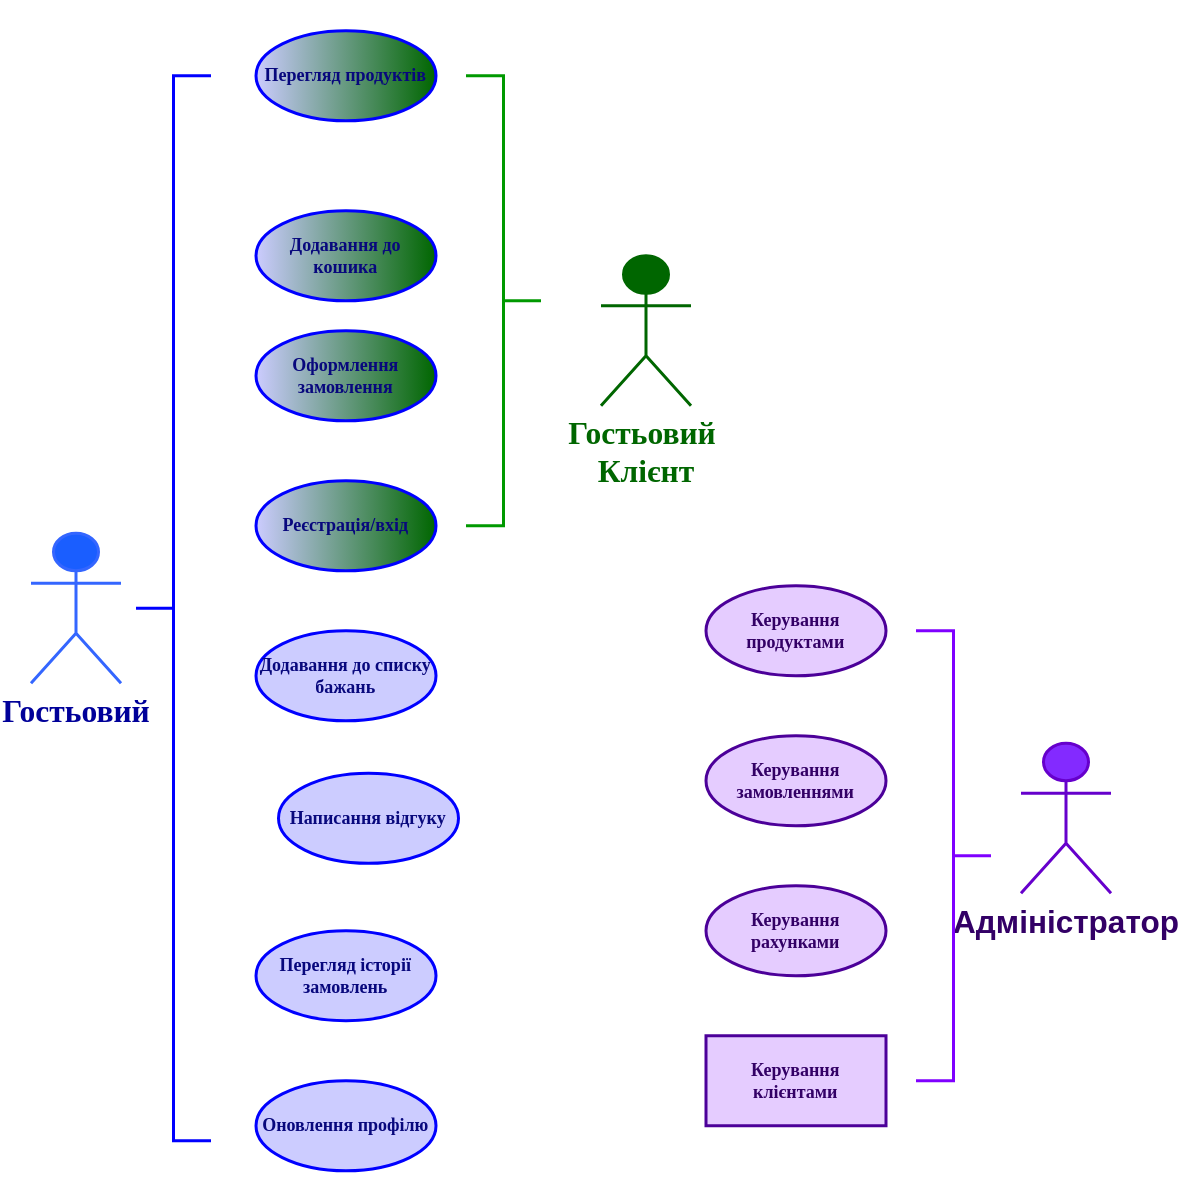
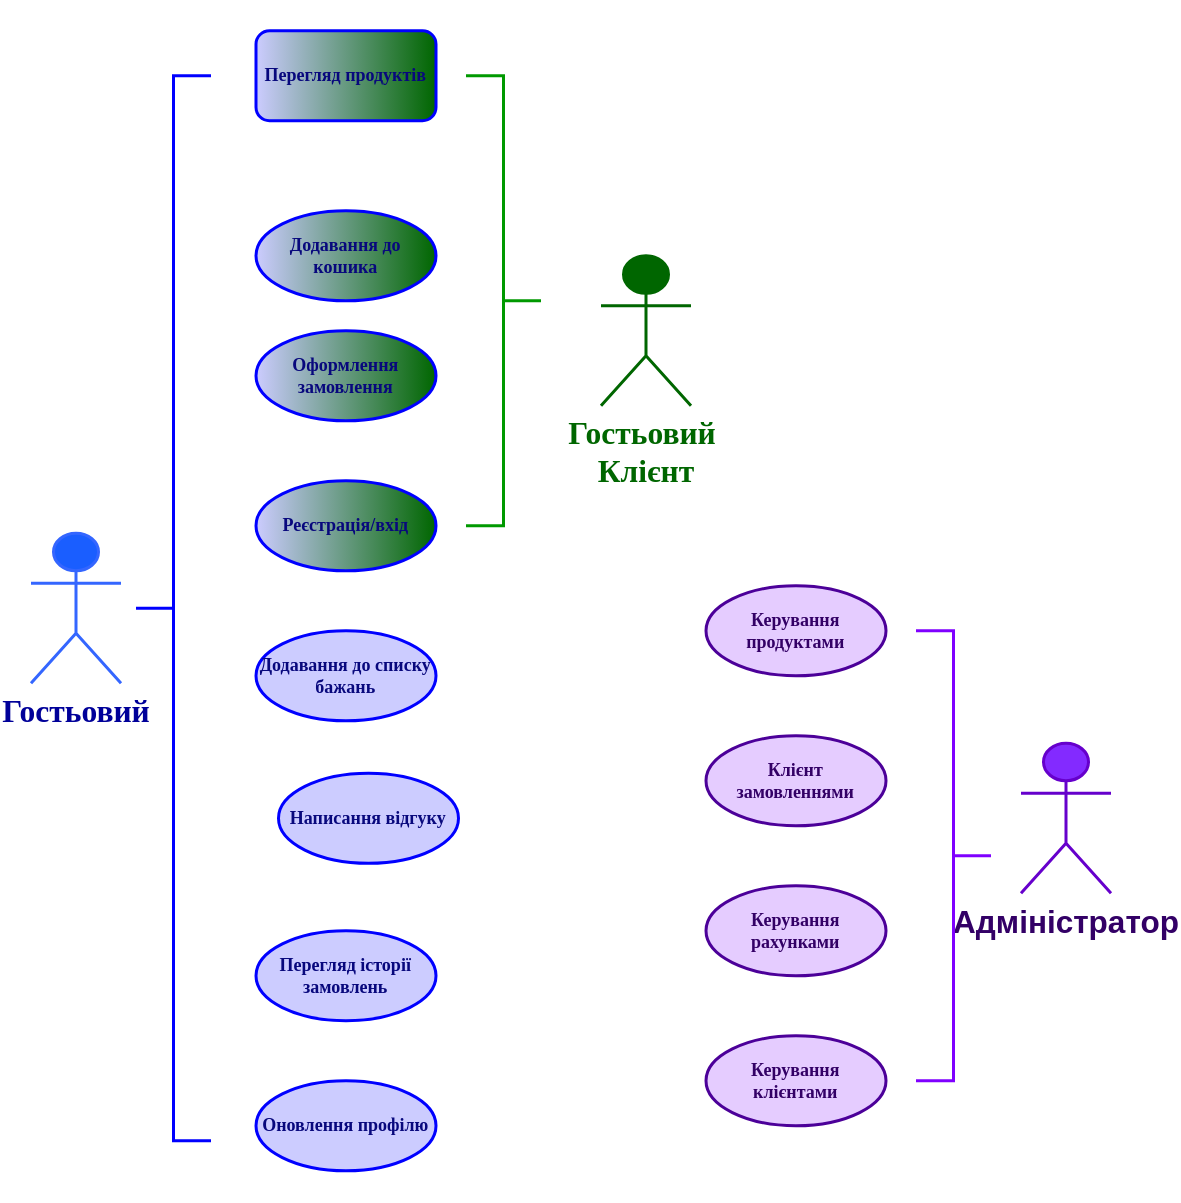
- <mxCell id="4" value="Перегляд продуктів" style="ellipse;whiteSpace=wrap;html=1;fillColor=#CCCCFF;strokeWidth=2;fontStyle=1;strokeColor=#0000FF;fontFamily=Verdana;fontColor=light-dark(#08087d, #cdcdff);gradientColor=#006600;gradientDirection=east;" parent="1" vertex="1"><mxGeometry x="170" y="20" width="120" height="60" as="geometry" /></mxCell>
+ <mxCell id="4" value="Перегляд продуктів" style="whiteSpace=wrap;html=1;fillColor=#CCCCFF;strokeWidth=2;fontStyle=1;strokeColor=#0000FF;fontFamily=Verdana;fontColor=light-dark(#08087d, #cdcdff);gradientColor=#006600;gradientDirection=east;rounded=1;" parent="1" vertex="1"><mxGeometry x="170" y="20" width="120" height="60" as="geometry" /></mxCell>
- <mxCell id="13" value="Керування замовленнями" style="ellipse;whiteSpace=wrap;html=1;fillColor=#E5CCFF;strokeWidth=2;fontStyle=1;strokeColor=#4C0099;fontColor=#330066;fontFamily=Verdana;" parent="1" vertex="1"><mxGeometry x="470" y="490" width="120" height="60" as="geometry" /></mxCell>
+ <mxCell id="13" value="Клієнт замовленнями" style="ellipse;whiteSpace=wrap;html=1;fillColor=#E5CCFF;strokeWidth=2;fontStyle=1;strokeColor=#4C0099;fontColor=#330066;fontFamily=Verdana;" parent="1" vertex="1"><mxGeometry x="470" y="490" width="120" height="60" as="geometry" /></mxCell>
- <mxCell id="15" value="Керування клієнтами" style="whiteSpace=wrap;html=1;fillColor=#E5CCFF;strokeWidth=2;fontStyle=1;strokeColor=#4C0099;fontColor=#330066;fontFamily=Verdana;rounded=0;" parent="1" vertex="1"><mxGeometry x="470" y="690" width="120" height="60" as="geometry" /></mxCell>
+ <mxCell id="15" value="Керування клієнтами" style="ellipse;whiteSpace=wrap;html=1;fillColor=#E5CCFF;strokeWidth=2;fontStyle=1;strokeColor=#4C0099;fontColor=#330066;fontFamily=Verdana;" parent="1" vertex="1"><mxGeometry x="470" y="690" width="120" height="60" as="geometry" /></mxCell>
